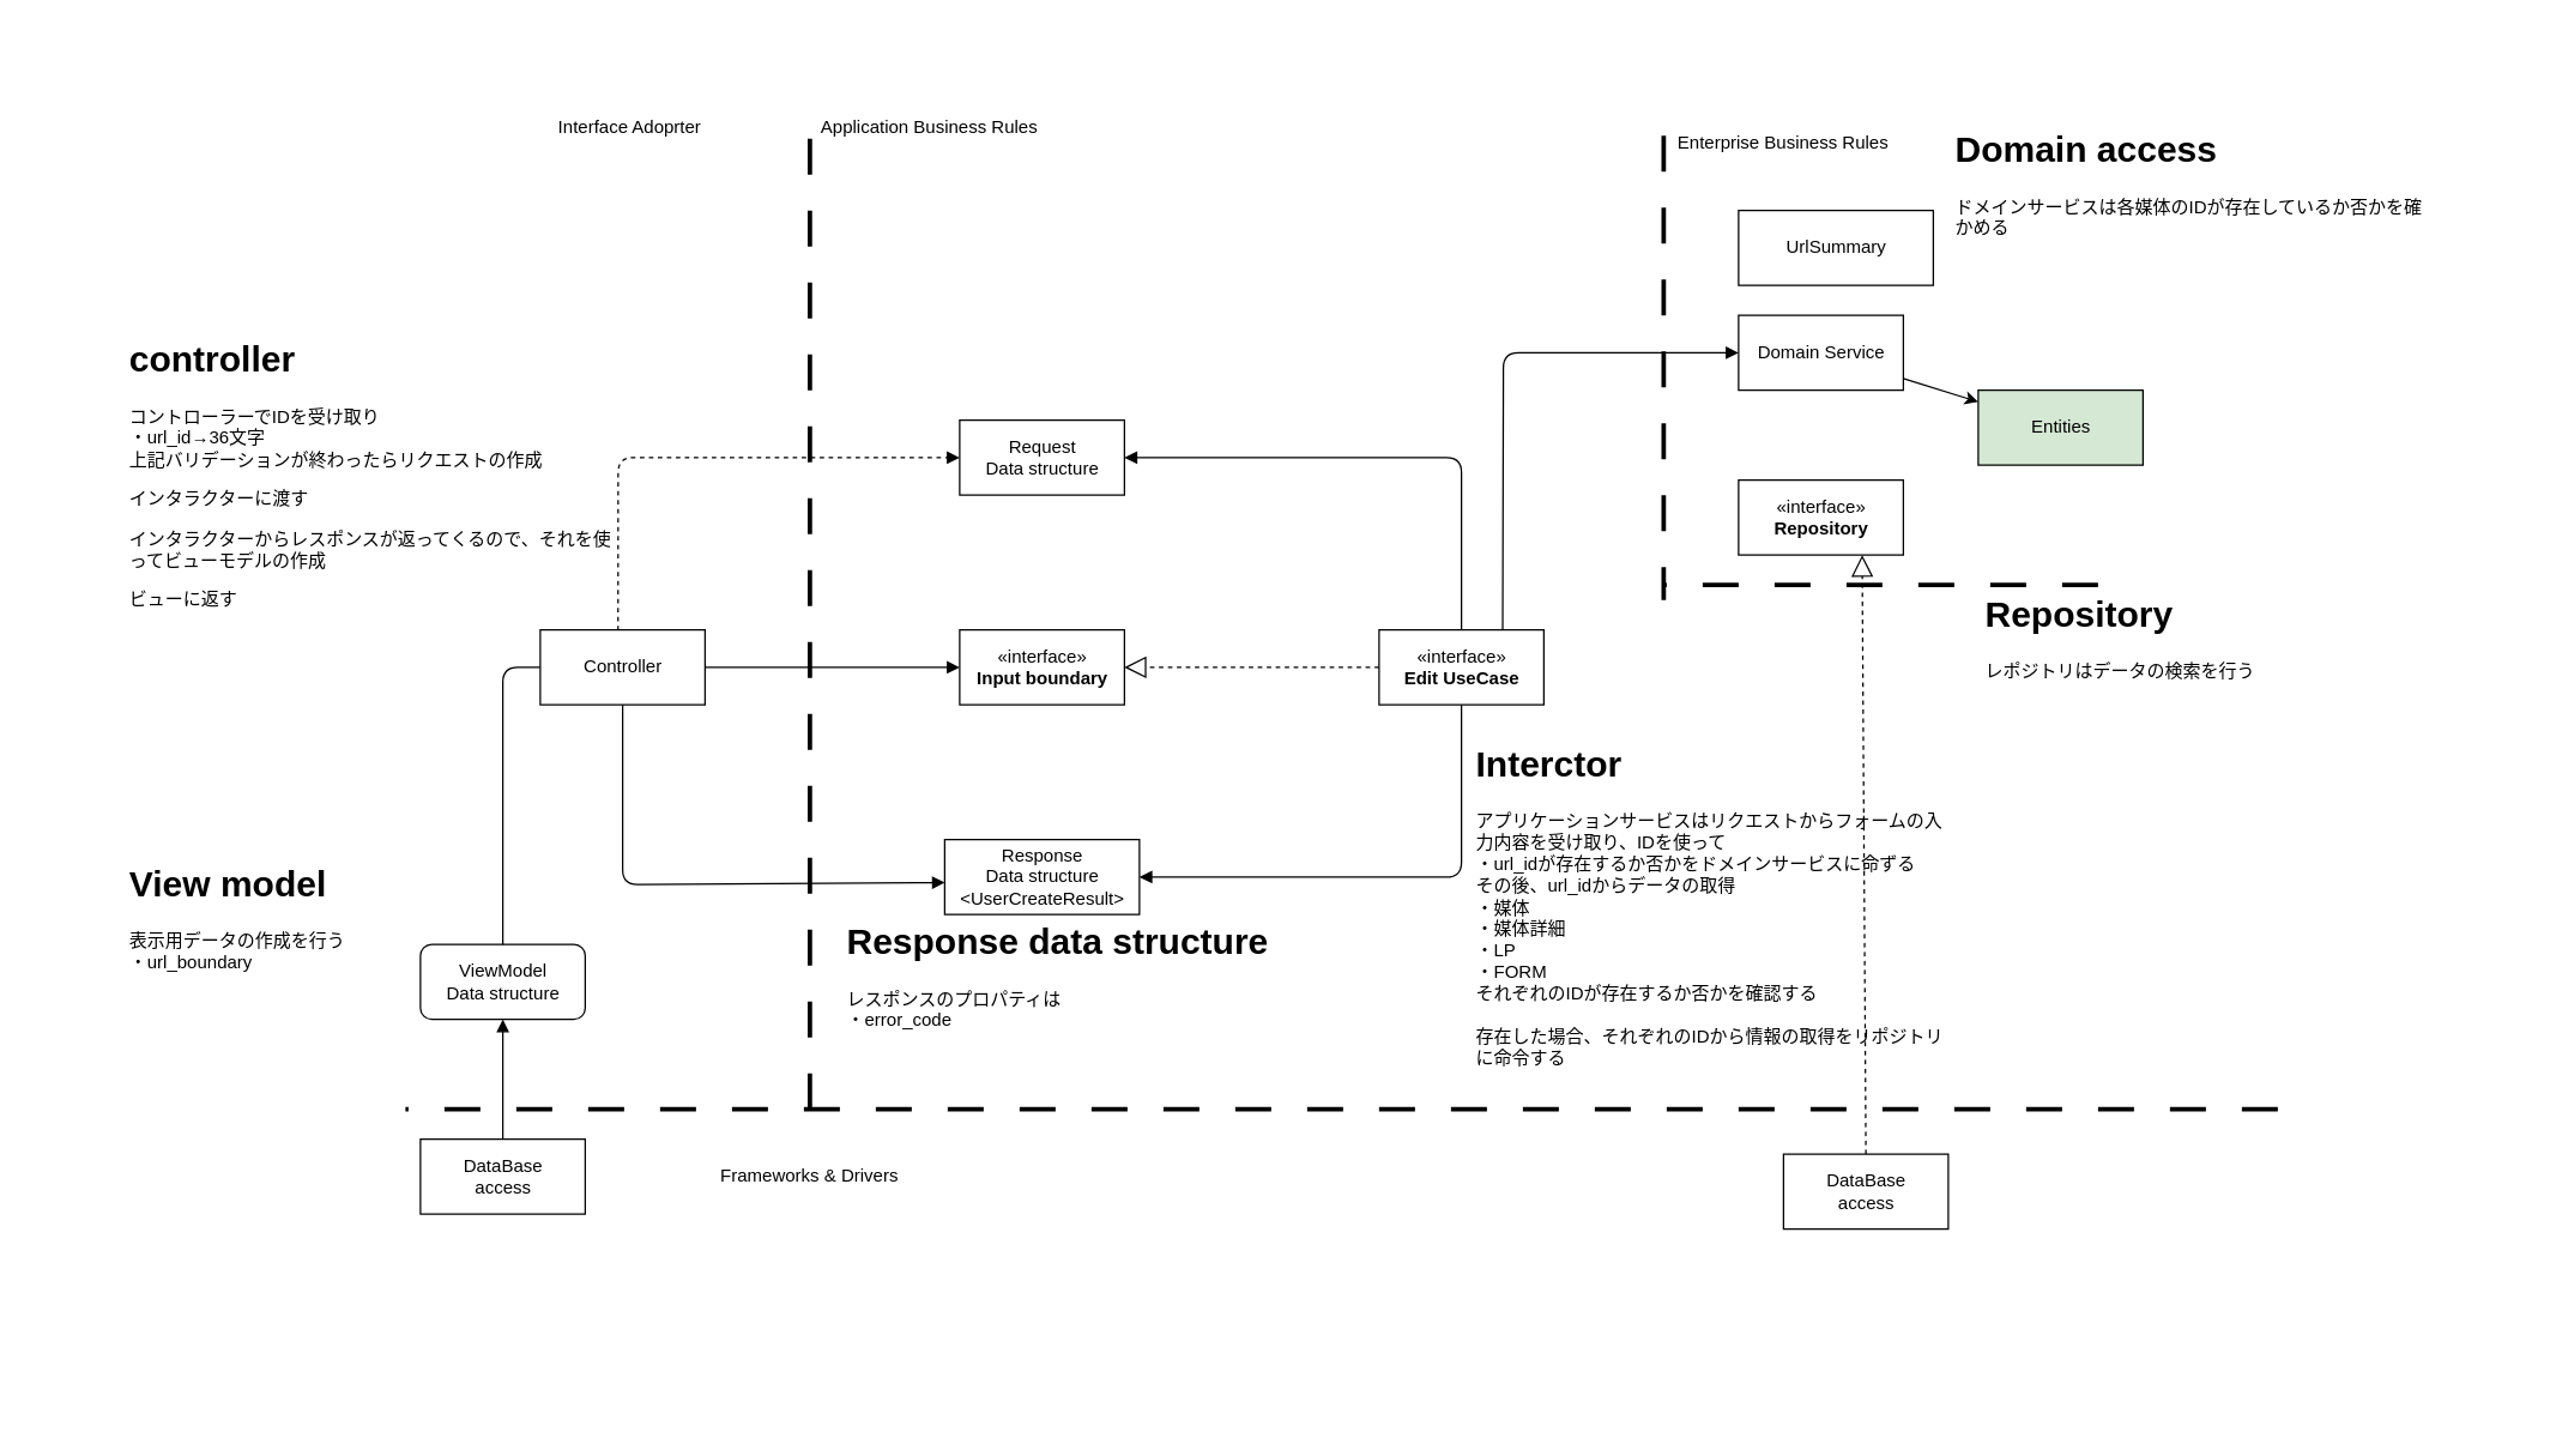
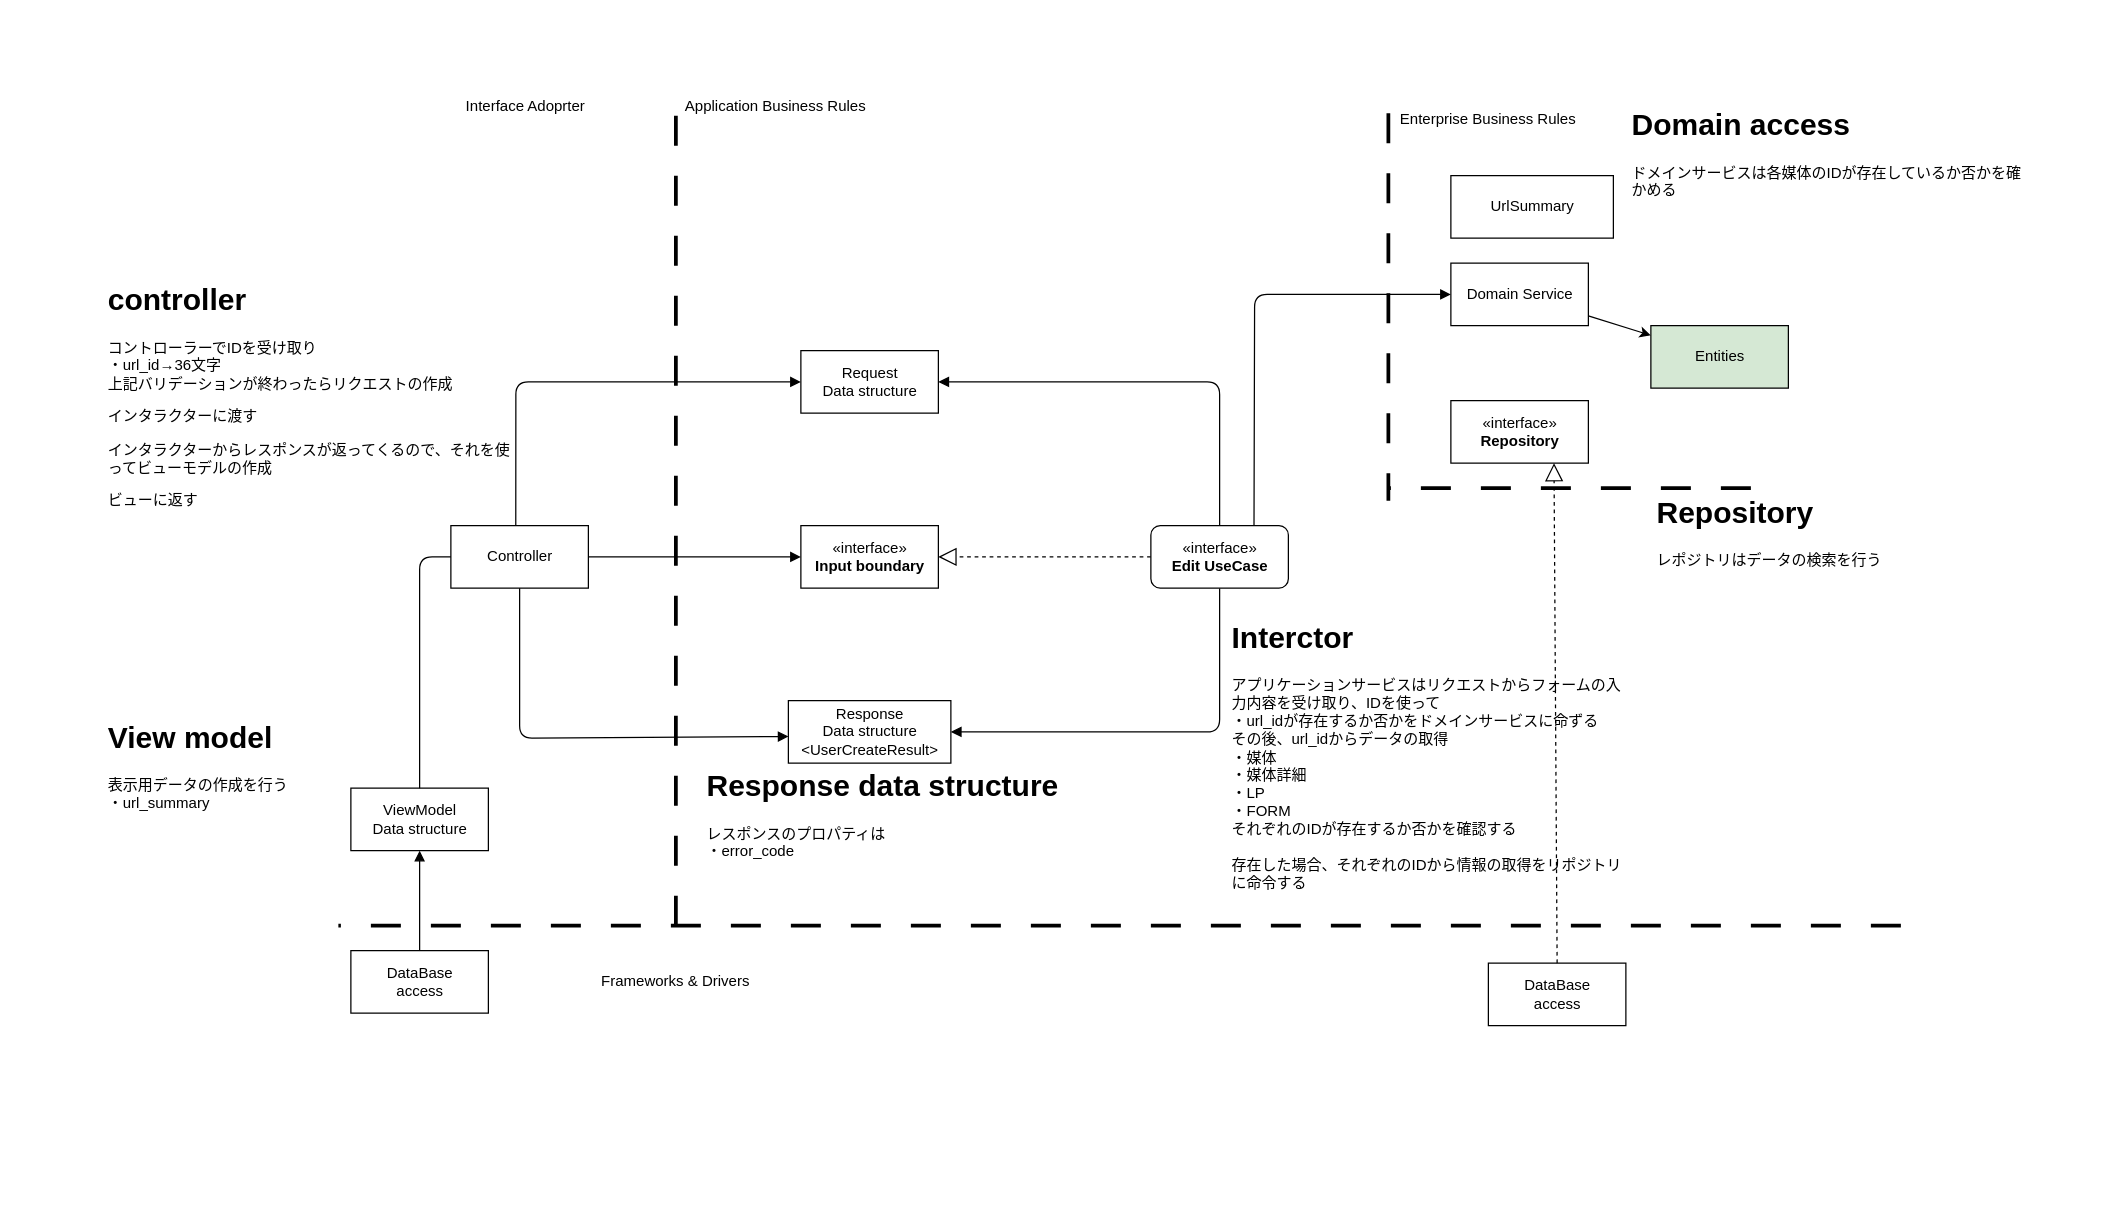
- <mxCell id="7" value="" style="html=1;verticalAlign=bottom;labelBackgroundColor=none;endArrow=block;endFill=1;exitX=0.472;exitY=0.007;exitDx=0;exitDy=0;exitPerimeter=0;entryX=0;entryY=0.5;entryDx=0;entryDy=0;dashed=1;" parent="1" source="3" target="5" edge="1"><mxGeometry width="160" relative="1" as="geometry"><mxPoint x="650" y="440" as="sourcePoint" /><mxPoint x="810" y="440" as="targetPoint" /><Array as="points"><mxPoint x="412" y="305" /></Array></mxGeometry></mxCell>
+ <mxCell id="7" value="" style="html=1;verticalAlign=bottom;labelBackgroundColor=none;endArrow=block;endFill=1;exitX=0.472;exitY=0.007;exitDx=0;exitDy=0;exitPerimeter=0;entryX=0;entryY=0.5;entryDx=0;entryDy=0;" parent="1" source="3" target="5" edge="1"><mxGeometry width="160" relative="1" as="geometry"><mxPoint x="650" y="440" as="sourcePoint" /><mxPoint x="810" y="440" as="targetPoint" /><Array as="points"><mxPoint x="412" y="305" /></Array></mxGeometry></mxCell>
- <mxCell id="37" value="«interface»&lt;br&gt;&lt;b&gt;Edit UseCase&lt;/b&gt;" style="html=1;" parent="1" vertex="1"><mxGeometry x="920" y="420" width="110" height="50" as="geometry" /></mxCell>
+ <mxCell id="37" value="«interface»&lt;br&gt;&lt;b&gt;Edit UseCase&lt;/b&gt;" style="html=1;rounded=1;" parent="1" vertex="1"><mxGeometry x="920" y="420" width="110" height="50" as="geometry" /></mxCell>
- <mxCell id="36" value="&lt;h1&gt;View model&lt;/h1&gt;&lt;div&gt;表示用データの作成を行う&lt;/div&gt;&lt;div&gt;・url_boundary&lt;/div&gt;" style="text;html=1;strokeColor=none;fillColor=none;spacing=5;spacingTop=-20;whiteSpace=wrap;overflow=hidden;rounded=0;" parent="1" vertex="1"><mxGeometry x="81" y="570" width="310" height="130" as="geometry" /></mxCell>
+ <mxCell id="36" value="&lt;h1&gt;View model&lt;/h1&gt;&lt;div&gt;表示用データの作成を行う&lt;/div&gt;&lt;div&gt;・url_summary&lt;/div&gt;" style="text;html=1;strokeColor=none;fillColor=none;spacing=5;spacingTop=-20;whiteSpace=wrap;overflow=hidden;rounded=0;" parent="1" vertex="1"><mxGeometry x="81" y="570" width="310" height="130" as="geometry" /></mxCell>
- <mxCell id="23" value="ViewModel&lt;br&gt;Data structure" style="html=1;rounded=1;" parent="1" vertex="1"><mxGeometry x="280" y="630" width="110" height="50" as="geometry" /></mxCell>
+ <mxCell id="23" value="ViewModel&lt;br&gt;Data structure" style="html=1;" parent="1" vertex="1"><mxGeometry x="280" y="630" width="110" height="50" as="geometry" /></mxCell>
